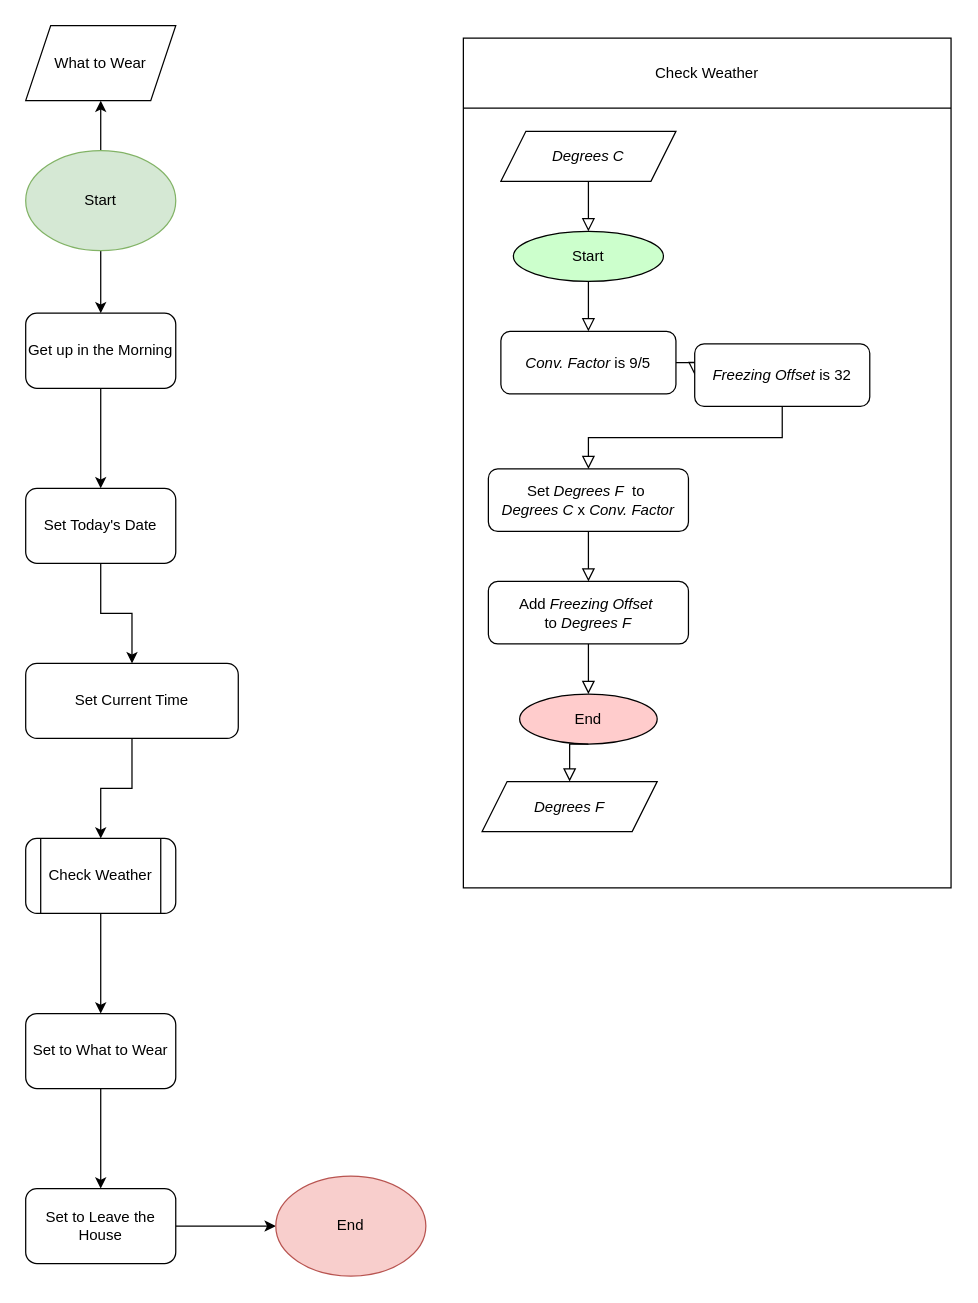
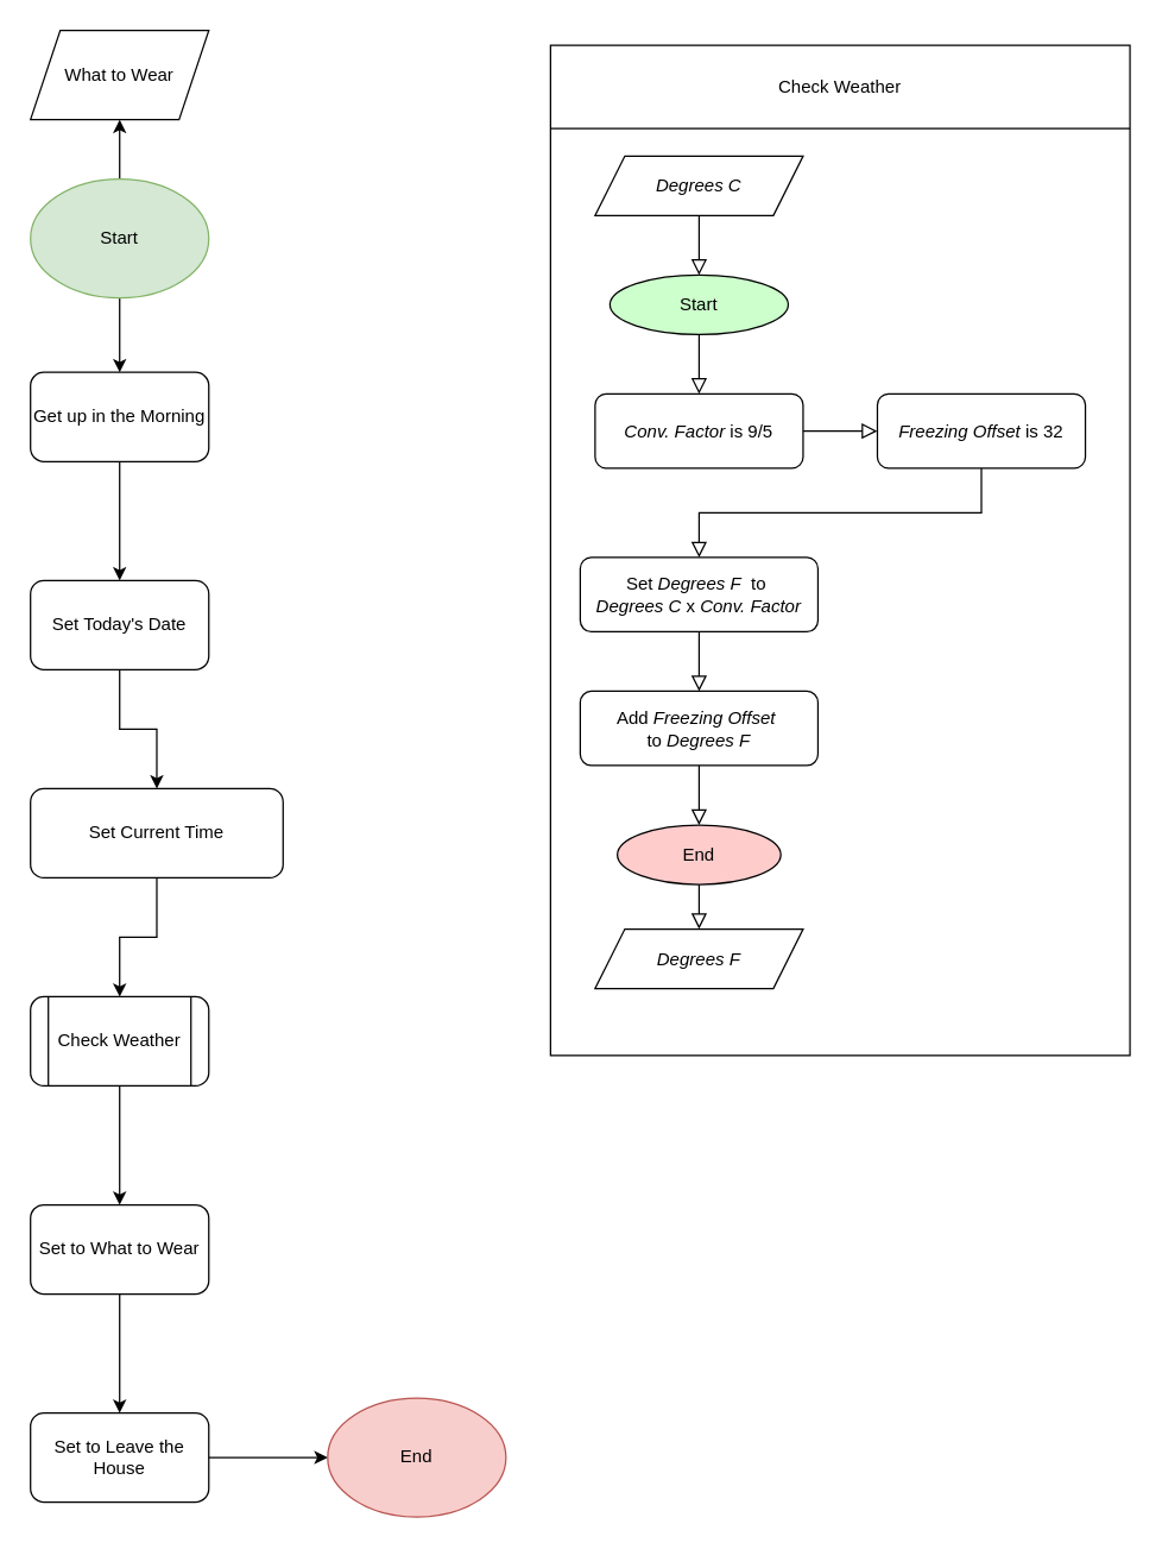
- <mxCell id="26" value="&lt;i&gt;Freezing Offset&lt;/i&gt;&amp;nbsp;is 32" style="rounded=1;whiteSpace=wrap;html=1;fontSize=12;glass=0;strokeWidth=1;shadow=0;" vertex="1" parent="1"><mxGeometry x="555" y="274.5" width="140" height="50" as="geometry" /></mxCell>
+ <mxCell id="26" value="&lt;i&gt;Freezing Offset&lt;/i&gt;&amp;nbsp;is 32" style="rounded=1;whiteSpace=wrap;html=1;fontSize=12;glass=0;strokeWidth=1;shadow=0;" vertex="1" parent="1"><mxGeometry x="590" y="264.5" width="140" height="50" as="geometry" /></mxCell>
- <mxCell id="32" value="&lt;i&gt;Degrees F&lt;/i&gt;" style="shape=parallelogram;perimeter=parallelogramPerimeter;whiteSpace=wrap;html=1;fixedSize=1;fillStyle=solid;fillColor=#FFFFFF;" vertex="1" parent="1"><mxGeometry x="385" y="624.5" width="140" height="40" as="geometry" /></mxCell>
+ <mxCell id="32" value="&lt;i&gt;Degrees F&lt;/i&gt;" style="shape=parallelogram;perimeter=parallelogramPerimeter;whiteSpace=wrap;html=1;fixedSize=1;fillStyle=solid;fillColor=#FFFFFF;" vertex="1" parent="1"><mxGeometry x="400" y="624.5" width="140" height="40" as="geometry" /></mxCell>
